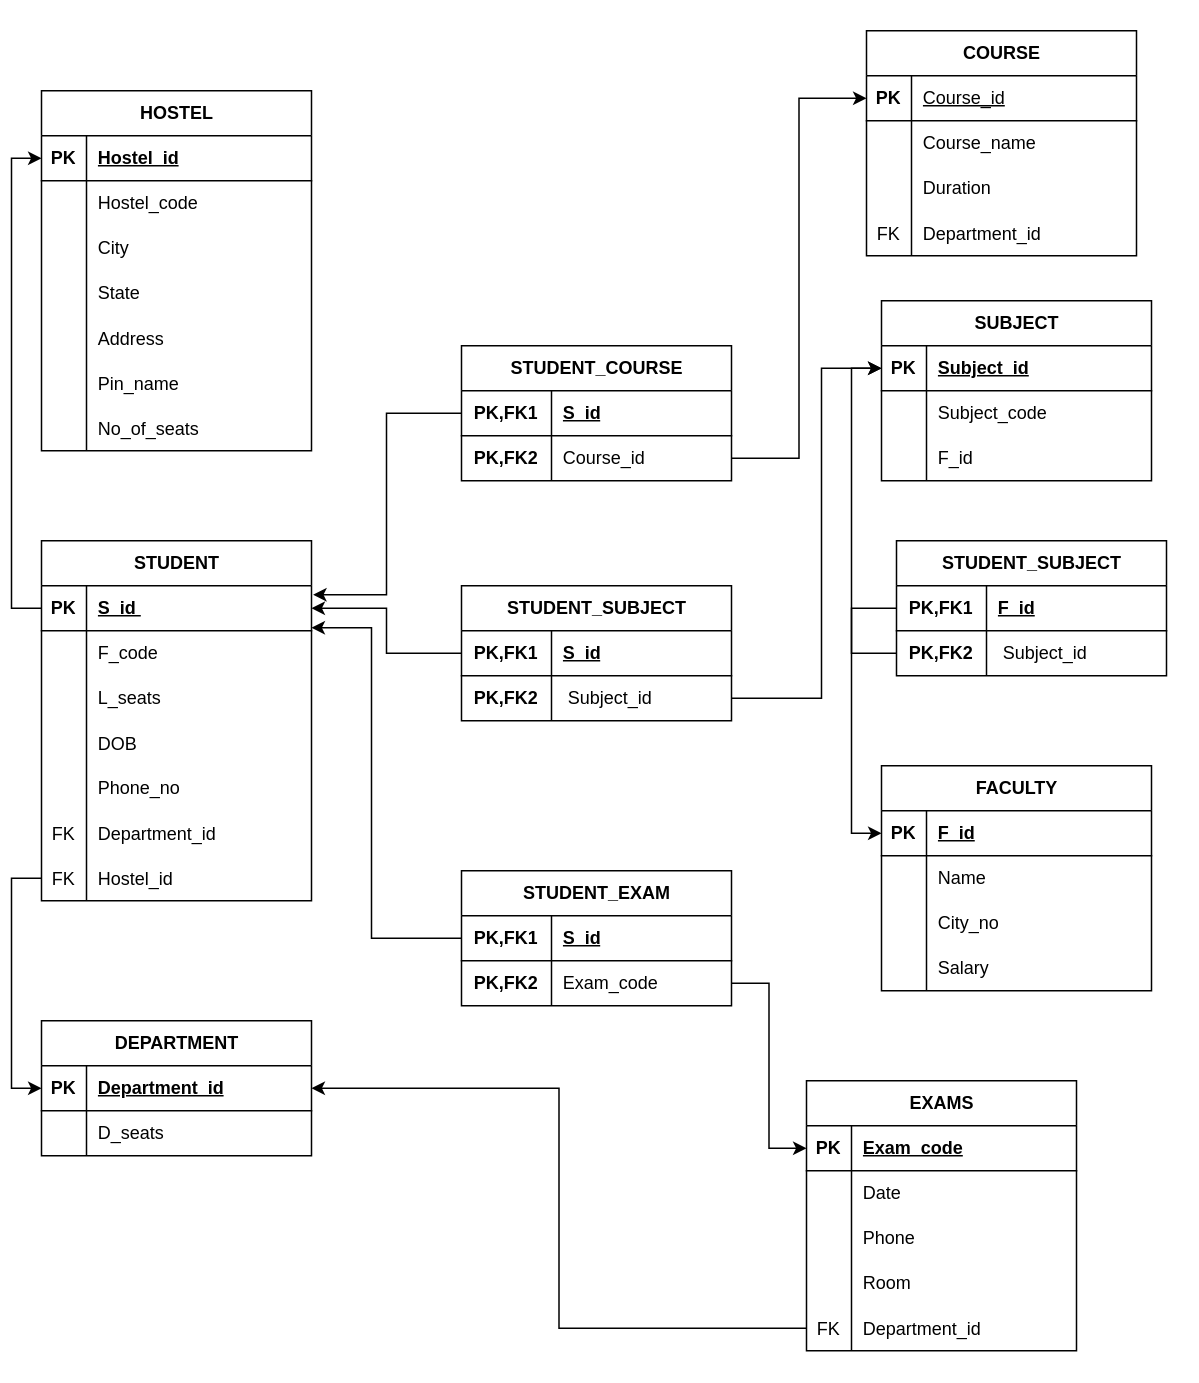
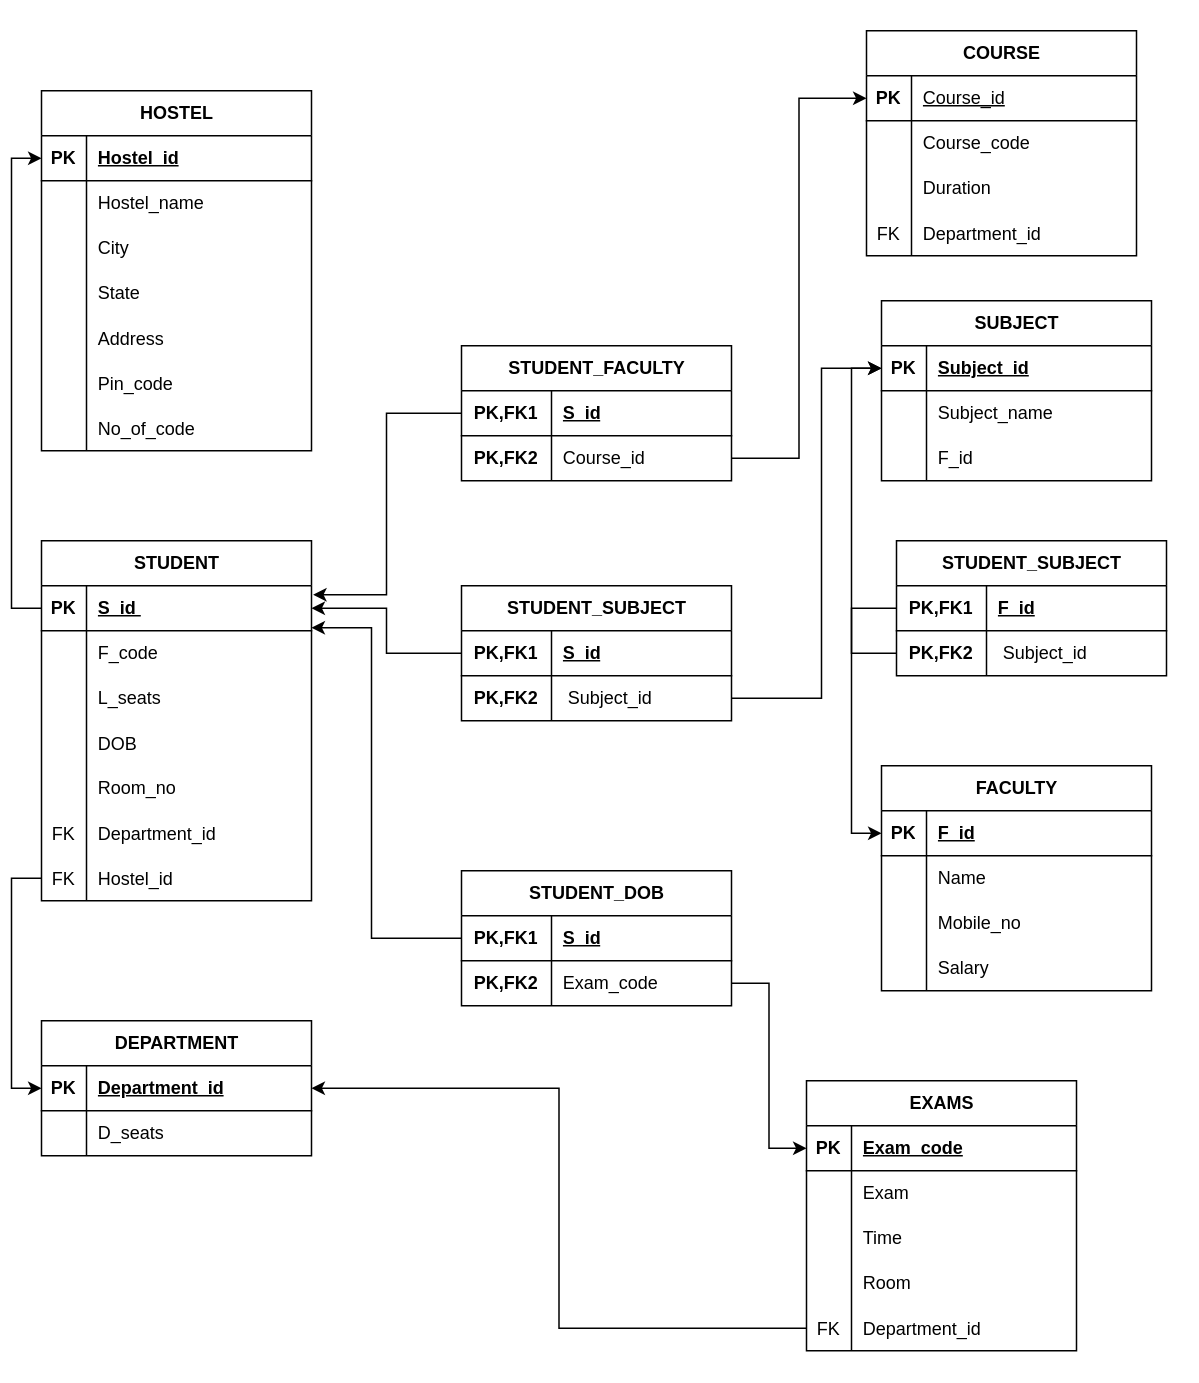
- <mxCell id="65" value="Course_name" style="shape=partialRectangle;connectable=0;fillColor=none;top=0;left=0;bottom=0;right=0;align=left;spacingLeft=6;overflow=hidden;whiteSpace=wrap;html=1;" parent="63" vertex="1"><mxGeometry x="30" width="150" height="30" as="geometry"><mxRectangle width="150" height="30" as="alternateBounds" /></mxGeometry></mxCell>
+ <mxCell id="65" value="Course_code" style="shape=partialRectangle;connectable=0;fillColor=none;top=0;left=0;bottom=0;right=0;align=left;spacingLeft=6;overflow=hidden;whiteSpace=wrap;html=1;" parent="63" vertex="1"><mxGeometry x="30" width="150" height="30" as="geometry"><mxRectangle width="150" height="30" as="alternateBounds" /></mxGeometry></mxCell>
- <mxCell id="43" value="Hostel_code" style="shape=partialRectangle;connectable=0;fillColor=none;top=0;left=0;bottom=0;right=0;align=left;spacingLeft=6;overflow=hidden;whiteSpace=wrap;html=1;" parent="41" vertex="1"><mxGeometry x="30" width="150" height="30" as="geometry"><mxRectangle width="150" height="30" as="alternateBounds" /></mxGeometry></mxCell>
+ <mxCell id="43" value="Hostel_name" style="shape=partialRectangle;connectable=0;fillColor=none;top=0;left=0;bottom=0;right=0;align=left;spacingLeft=6;overflow=hidden;whiteSpace=wrap;html=1;" parent="41" vertex="1"><mxGeometry x="30" width="150" height="30" as="geometry"><mxRectangle width="150" height="30" as="alternateBounds" /></mxGeometry></mxCell>
- <mxCell id="105" value="STUDENT_COURSE" style="shape=table;startSize=30;container=1;collapsible=1;childLayout=tableLayout;fixedRows=1;rowLines=0;fontStyle=1;align=center;resizeLast=1;html=1;" vertex="1" parent="1"><mxGeometry x="300" y="230" width="180" height="90" as="geometry" /></mxCell>
+ <mxCell id="105" value="STUDENT_FACULTY" style="shape=table;startSize=30;container=1;collapsible=1;childLayout=tableLayout;fixedRows=1;rowLines=0;fontStyle=1;align=center;resizeLast=1;html=1;" vertex="1" parent="1"><mxGeometry x="300" y="230" width="180" height="90" as="geometry" /></mxCell>
- <mxCell id="55" value="Pin_name" style="shape=partialRectangle;connectable=0;fillColor=none;top=0;left=0;bottom=0;right=0;align=left;spacingLeft=6;overflow=hidden;" parent="53" vertex="1"><mxGeometry x="30" width="150" height="30" as="geometry"><mxRectangle width="150" height="30" as="alternateBounds" /></mxGeometry></mxCell>
+ <mxCell id="55" value="Pin_code" style="shape=partialRectangle;connectable=0;fillColor=none;top=0;left=0;bottom=0;right=0;align=left;spacingLeft=6;overflow=hidden;" parent="53" vertex="1"><mxGeometry x="30" width="150" height="30" as="geometry"><mxRectangle width="150" height="30" as="alternateBounds" /></mxGeometry></mxCell>
- <mxCell id="78" value="Subject_code" style="shape=partialRectangle;connectable=0;fillColor=none;top=0;left=0;bottom=0;right=0;align=left;spacingLeft=6;overflow=hidden;whiteSpace=wrap;html=1;" parent="76" vertex="1"><mxGeometry x="30" width="150" height="30" as="geometry"><mxRectangle width="150" height="30" as="alternateBounds" /></mxGeometry></mxCell>
+ <mxCell id="78" value="Subject_name" style="shape=partialRectangle;connectable=0;fillColor=none;top=0;left=0;bottom=0;right=0;align=left;spacingLeft=6;overflow=hidden;whiteSpace=wrap;html=1;" parent="76" vertex="1"><mxGeometry x="30" width="150" height="30" as="geometry"><mxRectangle width="150" height="30" as="alternateBounds" /></mxGeometry></mxCell>
- <mxCell id="58" value="No_of_seats" style="shape=partialRectangle;connectable=0;fillColor=none;top=0;left=0;bottom=0;right=0;align=left;spacingLeft=6;overflow=hidden;" parent="56" vertex="1"><mxGeometry x="30" width="150" height="30" as="geometry"><mxRectangle width="150" height="30" as="alternateBounds" /></mxGeometry></mxCell>
+ <mxCell id="58" value="No_of_code" style="shape=partialRectangle;connectable=0;fillColor=none;top=0;left=0;bottom=0;right=0;align=left;spacingLeft=6;overflow=hidden;" parent="56" vertex="1"><mxGeometry x="30" width="150" height="30" as="geometry"><mxRectangle width="150" height="30" as="alternateBounds" /></mxGeometry></mxCell>
- <mxCell id="30" value="Phone_no" style="shape=partialRectangle;connectable=0;fillColor=none;top=0;left=0;bottom=0;right=0;align=left;spacingLeft=6;overflow=hidden;whiteSpace=wrap;html=1;" parent="28" vertex="1"><mxGeometry x="30" width="150" height="30" as="geometry"><mxRectangle width="150" height="30" as="alternateBounds" /></mxGeometry></mxCell>
+ <mxCell id="30" value="Room_no" style="shape=partialRectangle;connectable=0;fillColor=none;top=0;left=0;bottom=0;right=0;align=left;spacingLeft=6;overflow=hidden;whiteSpace=wrap;html=1;" parent="28" vertex="1"><mxGeometry x="30" width="150" height="30" as="geometry"><mxRectangle width="150" height="30" as="alternateBounds" /></mxGeometry></mxCell>
- <mxCell id="119" value="STUDENT_EXAM " style="shape=table;startSize=30;container=1;collapsible=1;childLayout=tableLayout;fixedRows=1;rowLines=0;fontStyle=1;align=center;resizeLast=1;html=1;" vertex="1" parent="1"><mxGeometry x="300" y="580" width="180" height="90" as="geometry" /></mxCell>
+ <mxCell id="119" value="STUDENT_DOB " style="shape=table;startSize=30;container=1;collapsible=1;childLayout=tableLayout;fixedRows=1;rowLines=0;fontStyle=1;align=center;resizeLast=1;html=1;" vertex="1" parent="1"><mxGeometry x="300" y="580" width="180" height="90" as="geometry" /></mxCell>
- <mxCell id="11" value="City_no" style="shape=partialRectangle;connectable=0;fillColor=none;top=0;left=0;bottom=0;right=0;align=left;spacingLeft=6;overflow=hidden;whiteSpace=wrap;html=1;" parent="9" vertex="1"><mxGeometry x="30" width="150" height="30" as="geometry"><mxRectangle width="150" height="30" as="alternateBounds" /></mxGeometry></mxCell>
+ <mxCell id="11" value="Mobile_no" style="shape=partialRectangle;connectable=0;fillColor=none;top=0;left=0;bottom=0;right=0;align=left;spacingLeft=6;overflow=hidden;whiteSpace=wrap;html=1;" parent="9" vertex="1"><mxGeometry x="30" width="150" height="30" as="geometry"><mxRectangle width="150" height="30" as="alternateBounds" /></mxGeometry></mxCell>
- <mxCell id="88" value="Date" style="shape=partialRectangle;connectable=0;fillColor=none;top=0;left=0;bottom=0;right=0;align=left;spacingLeft=6;overflow=hidden;whiteSpace=wrap;html=1;" parent="86" vertex="1"><mxGeometry x="30" width="150" height="30" as="geometry"><mxRectangle width="150" height="30" as="alternateBounds" /></mxGeometry></mxCell>
+ <mxCell id="88" value="Exam" style="shape=partialRectangle;connectable=0;fillColor=none;top=0;left=0;bottom=0;right=0;align=left;spacingLeft=6;overflow=hidden;whiteSpace=wrap;html=1;" parent="86" vertex="1"><mxGeometry x="30" width="150" height="30" as="geometry"><mxRectangle width="150" height="30" as="alternateBounds" /></mxGeometry></mxCell>
- <mxCell id="91" value="Phone" style="shape=partialRectangle;connectable=0;fillColor=none;top=0;left=0;bottom=0;right=0;align=left;spacingLeft=6;overflow=hidden;whiteSpace=wrap;html=1;" parent="89" vertex="1"><mxGeometry x="30" width="150" height="30" as="geometry"><mxRectangle width="150" height="30" as="alternateBounds" /></mxGeometry></mxCell>
+ <mxCell id="91" value="Time" style="shape=partialRectangle;connectable=0;fillColor=none;top=0;left=0;bottom=0;right=0;align=left;spacingLeft=6;overflow=hidden;whiteSpace=wrap;html=1;" parent="89" vertex="1"><mxGeometry x="30" width="150" height="30" as="geometry"><mxRectangle width="150" height="30" as="alternateBounds" /></mxGeometry></mxCell>
